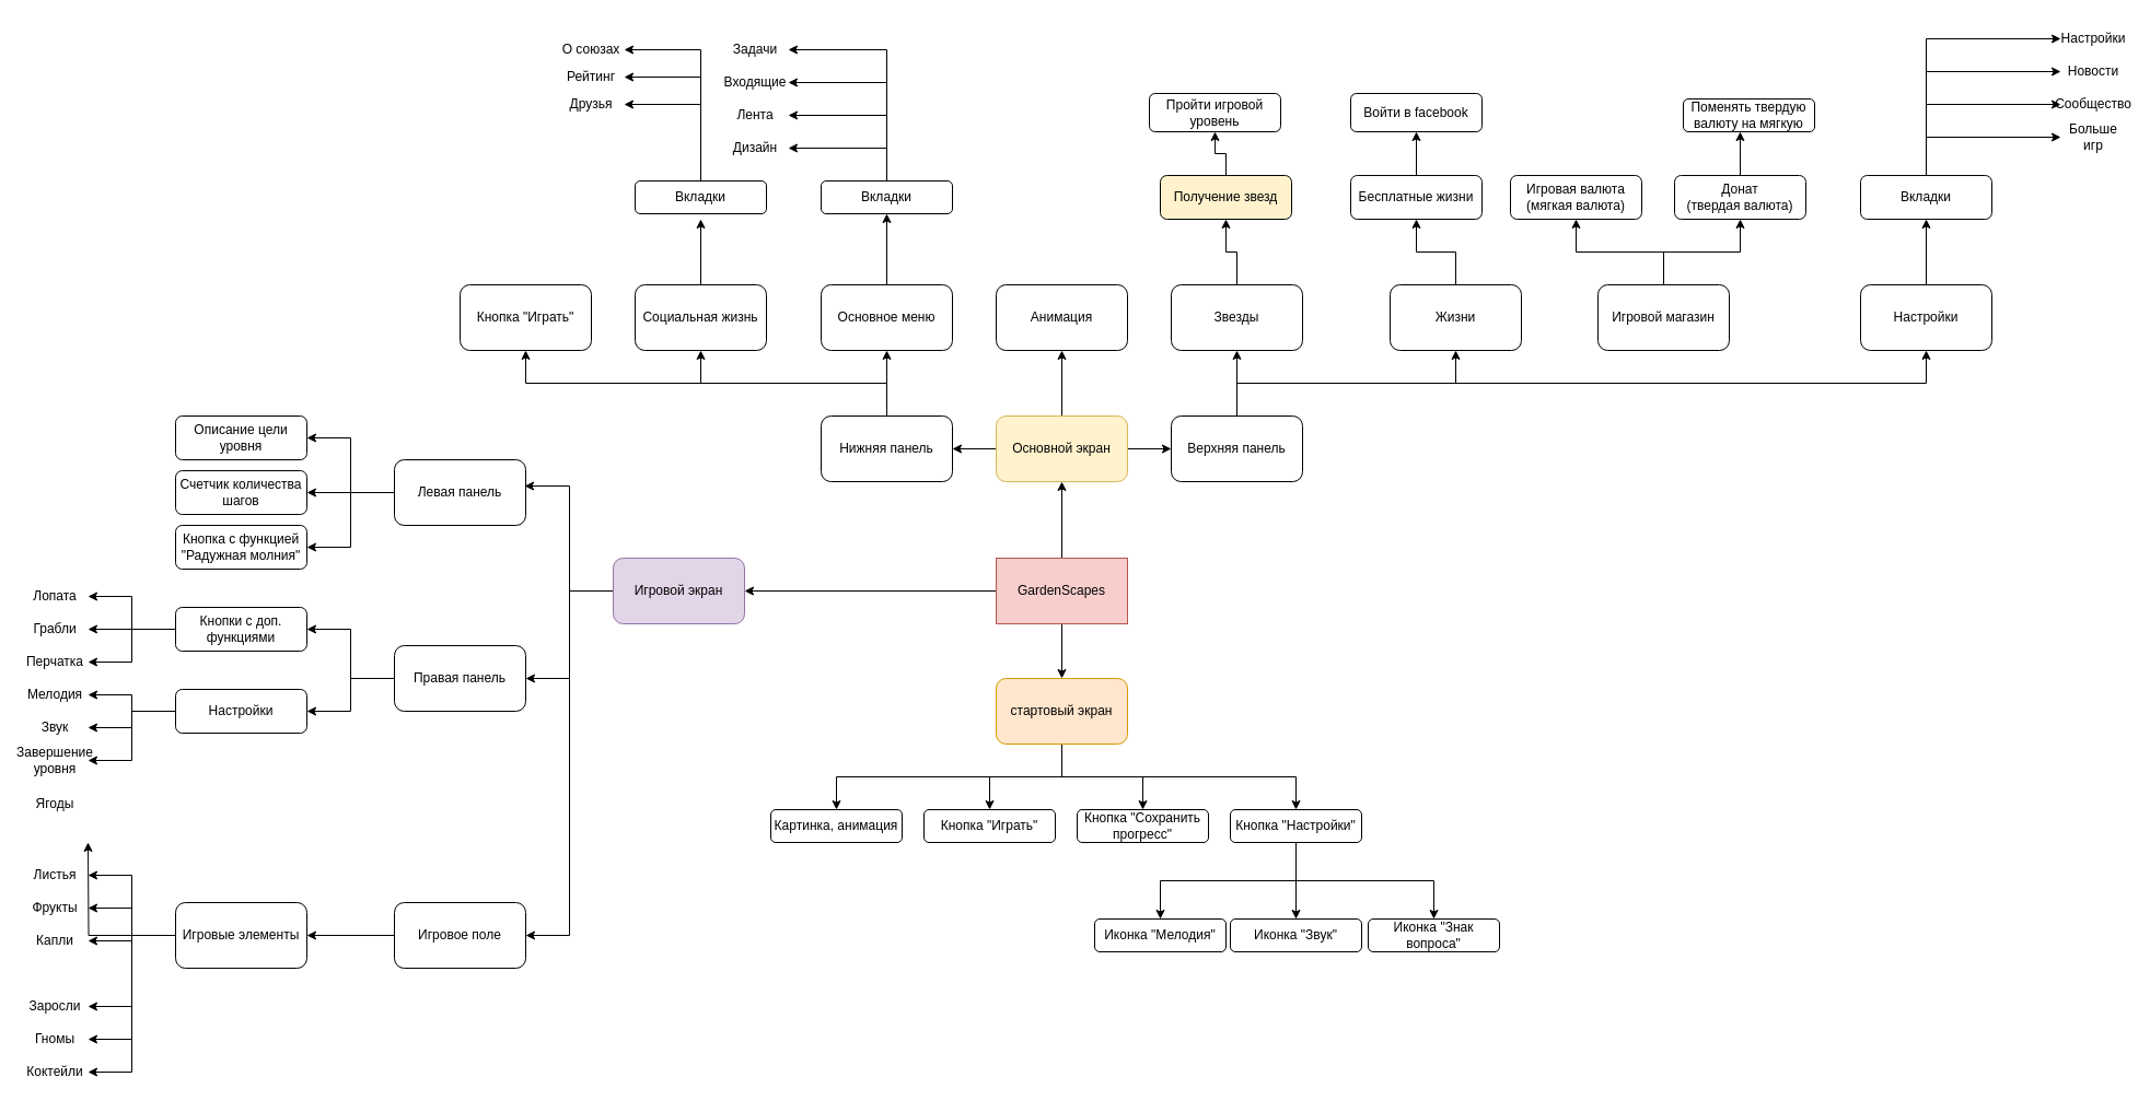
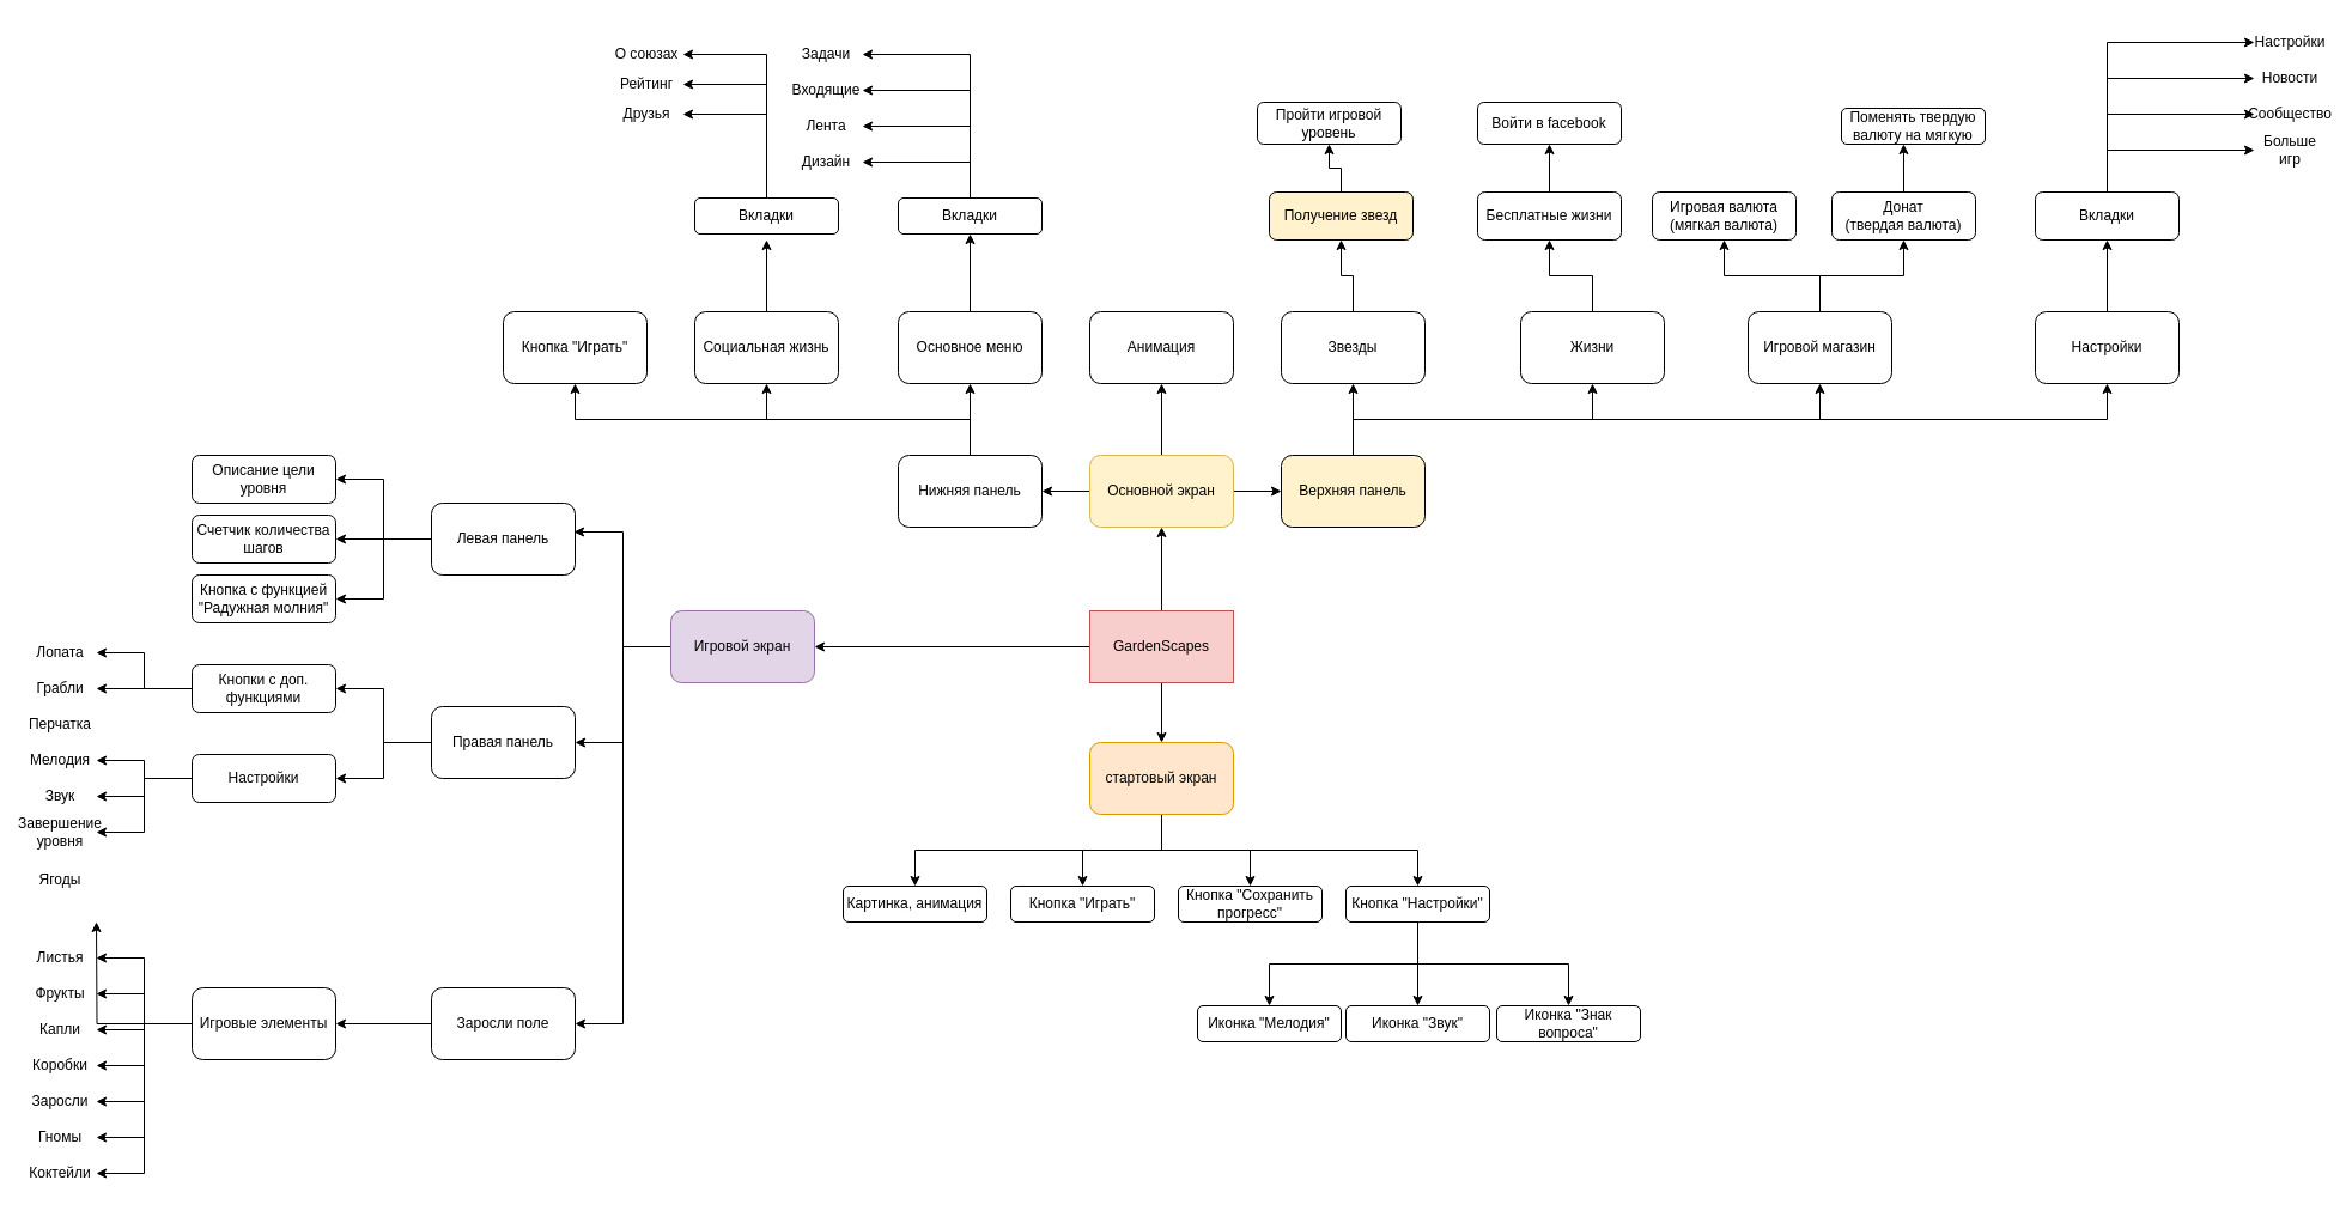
+ <mxCell id="59" style="edgeStyle=orthogonalEdgeStyle;rounded=0;orthogonalLoop=1;jettySize=auto;html=1;exitX=0.5;exitY=0;exitDx=0;exitDy=0;entryX=0.5;entryY=1;entryDx=0;entryDy=0;" edge="1" parent="1" source="61" target="27"><mxGeometry relative="1" as="geometry" /></mxCell>
- <mxCell id="61" value="Верхняя панель" style="rounded=1;whiteSpace=wrap;html=1;" vertex="1" parent="1"><mxGeometry x="1070" y="380" width="120" height="60" as="geometry" /></mxCell>
+ <mxCell id="61" value="Верхняя панель" style="rounded=1;whiteSpace=wrap;html=1;fillColor=#fff2cc;" vertex="1" parent="1"><mxGeometry x="1070" y="380" width="120" height="60" as="geometry" /></mxCell>
- <mxCell id="99" style="edgeStyle=orthogonalEdgeStyle;rounded=0;orthogonalLoop=1;jettySize=auto;html=1;exitX=0;exitY=0.5;exitDx=0;exitDy=0;entryX=1;entryY=0.5;entryDx=0;entryDy=0;" edge="1" parent="1" source="100" target="103"><mxGeometry relative="1" as="geometry" /></mxCell>
- <mxCell id="105" value="Игровое поле" style="rounded=1;whiteSpace=wrap;html=1;" vertex="1" parent="1"><mxGeometry x="360" y="825" width="120" height="60" as="geometry" /></mxCell>
+ <mxCell id="105" value="Заросли поле" style="rounded=1;whiteSpace=wrap;html=1;" vertex="1" parent="1"><mxGeometry x="360" y="825" width="120" height="60" as="geometry" /></mxCell>
+ <mxCell id="119" value="Коробки" style="text;html=1;strokeColor=none;fillColor=none;align=center;verticalAlign=middle;whiteSpace=wrap;rounded=0;" vertex="1" parent="1"><mxGeometry x="20" y="875" width="60" height="30" as="geometry" /></mxCell>
+ <mxCell id="110" style="edgeStyle=orthogonalEdgeStyle;rounded=0;orthogonalLoop=1;jettySize=auto;html=1;exitX=0;exitY=0.5;exitDx=0;exitDy=0;entryX=1;entryY=0.5;entryDx=0;entryDy=0;" edge="1" parent="1" source="114" target="119"><mxGeometry relative="1" as="geometry" /></mxCell>
